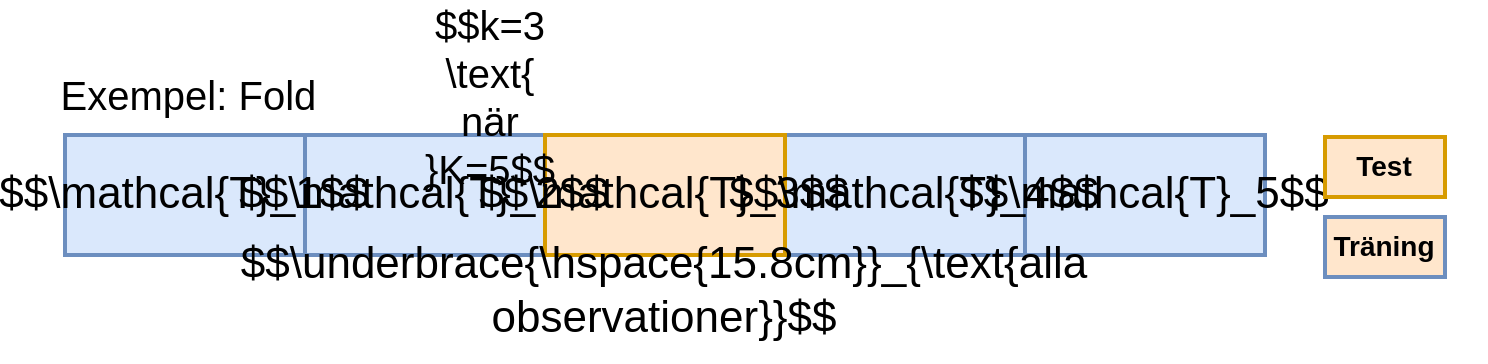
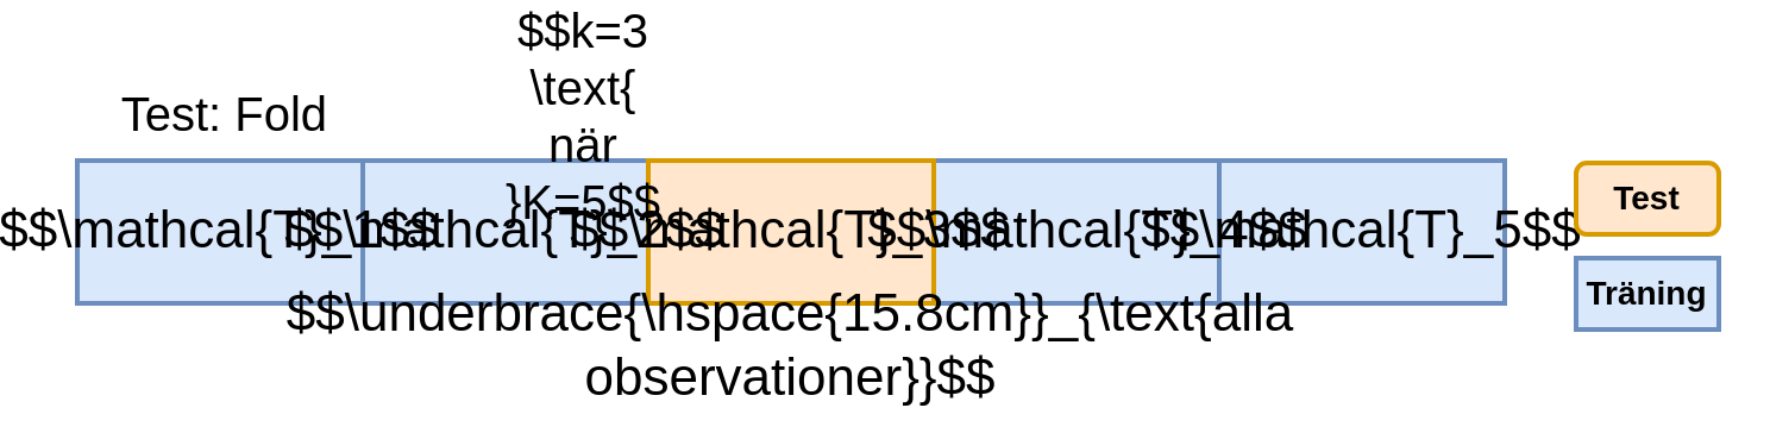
- <mxCell id="16" value="Exempel: Fold&amp;nbsp;" style="text;html=1;strokeColor=none;fillColor=none;align=center;verticalAlign=middle;whiteSpace=wrap;rounded=0;strokeWidth=2;fontSize=20;" vertex="1" parent="1"><mxGeometry x="20" y="20" width="150" height="30" as="geometry" /></mxCell>
+ <mxCell id="16" value="Test: Fold&amp;nbsp;" style="text;html=1;strokeColor=none;fillColor=none;align=center;verticalAlign=middle;whiteSpace=wrap;rounded=0;strokeWidth=2;fontSize=20;" vertex="1" parent="1"><mxGeometry x="20" y="20" width="150" height="30" as="geometry" /></mxCell>
- <mxCell id="13" value="Test" style="rounded=0;whiteSpace=wrap;html=1;fillColor=#ffe6cc;strokeColor=#d79b00;strokeWidth=2;fontSize=14;fontStyle=1" vertex="1" parent="1"><mxGeometry x="660" y="56" width="60" height="30" as="geometry" /></mxCell>
+ <mxCell id="13" value="Test" style="whiteSpace=wrap;html=1;fillColor=#ffe6cc;strokeColor=#d79b00;strokeWidth=2;fontSize=14;fontStyle=1;rounded=1;" vertex="1" parent="1"><mxGeometry x="660" y="56" width="60" height="30" as="geometry" /></mxCell>
- <mxCell id="14" value="Träning" style="rounded=0;whiteSpace=wrap;html=1;fillColor=#ffe6cc;strokeColor=#6c8ebf;strokeWidth=2;fontSize=14;fontStyle=1;" vertex="1" parent="1"><mxGeometry x="660" y="96" width="60" height="30" as="geometry" /></mxCell>
+ <mxCell id="14" value="Träning" style="rounded=0;whiteSpace=wrap;html=1;fillColor=#dae8fc;strokeColor=#6c8ebf;strokeWidth=2;fontSize=14;fontStyle=1" vertex="1" parent="1"><mxGeometry x="660" y="96" width="60" height="30" as="geometry" /></mxCell>
